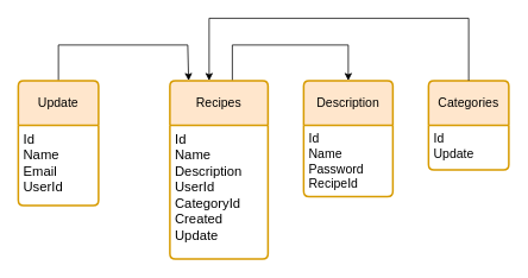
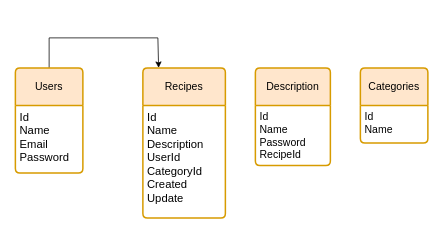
- <mxCell id="12" style="edgeStyle=orthogonalEdgeStyle;rounded=0;orthogonalLoop=1;jettySize=auto;html=1;entryX=0.4;entryY=0;entryDx=0;entryDy=0;entryPerimeter=0;" edge="1" parent="1" source="10" target="6"><mxGeometry relative="1" as="geometry"><Array as="points"><mxPoint x="525" y="20" /><mxPoint x="234" y="20" /></Array></mxGeometry></mxCell>
- <mxCell id="5" style="edgeStyle=orthogonalEdgeStyle;rounded=0;orthogonalLoop=1;jettySize=auto;html=1;entryX=0.5;entryY=0;entryDx=0;entryDy=0;" edge="1" parent="1" source="6" target="8"><mxGeometry relative="1" as="geometry"><Array as="points"><mxPoint x="260" y="50" /><mxPoint x="390" y="50" /></Array></mxGeometry></mxCell>
- <mxCell id="3" value="Update" style="swimlane;childLayout=stackLayout;horizontal=1;startSize=50;horizontalStack=0;rounded=1;fontSize=14;fontStyle=0;strokeWidth=2;resizeParent=0;resizeLast=1;shadow=0;dashed=0;align=center;arcSize=4;whiteSpace=wrap;html=1;fillColor=#ffe6cc;strokeColor=#d79b00;" vertex="1" parent="1"><mxGeometry x="20" y="90" width="90" height="140" as="geometry" /></mxCell>
+ <mxCell id="3" value="Users" style="swimlane;childLayout=stackLayout;horizontal=1;startSize=50;horizontalStack=0;rounded=1;fontSize=14;fontStyle=0;strokeWidth=2;resizeParent=0;resizeLast=1;shadow=0;dashed=0;align=center;arcSize=4;whiteSpace=wrap;html=1;fillColor=#ffe6cc;strokeColor=#d79b00;" vertex="1" parent="1"><mxGeometry x="20" y="90" width="90" height="140" as="geometry" /></mxCell>
- <mxCell id="11" value="&lt;font style=&quot;font-size: 14px;&quot;&gt;Id&lt;/font&gt;&lt;div&gt;&lt;font style=&quot;font-size: 14px;&quot;&gt;Update&lt;/font&gt;&lt;/div&gt;" style="align=left;strokeColor=none;fillColor=none;spacingLeft=4;fontSize=12;verticalAlign=top;resizable=0;rotatable=0;part=1;html=1;" vertex="1" parent="10"><mxGeometry y="50" width="90" height="50" as="geometry" /></mxCell>
+ <mxCell id="11" value="&lt;font style=&quot;font-size: 14px;&quot;&gt;Id&lt;/font&gt;&lt;div&gt;&lt;font style=&quot;font-size: 14px;&quot;&gt;Name&lt;/font&gt;&lt;/div&gt;" style="align=left;strokeColor=none;fillColor=none;spacingLeft=4;fontSize=12;verticalAlign=top;resizable=0;rotatable=0;part=1;html=1;" vertex="1" parent="10"><mxGeometry y="50" width="90" height="50" as="geometry" /></mxCell>
- <mxCell id="4" value="&lt;div style=&quot;text-align: justify;&quot;&gt;&lt;span style=&quot;background-color: initial; text-align: left;&quot;&gt;&lt;font style=&quot;font-size: 15px;&quot;&gt;Id&lt;/font&gt;&lt;/span&gt;&lt;/div&gt;&lt;div style=&quot;text-align: left;&quot;&gt;&lt;font style=&quot;font-size: 15px;&quot;&gt;Name&lt;/font&gt;&lt;/div&gt;&lt;div style=&quot;text-align: left;&quot;&gt;&lt;font style=&quot;font-size: 15px;&quot;&gt;Email&lt;/font&gt;&lt;/div&gt;&lt;div style=&quot;text-align: left;&quot;&gt;&lt;font style=&quot;font-size: 15px;&quot;&gt;UserId&lt;/font&gt;&lt;/div&gt;" style="align=left;strokeColor=none;fillColor=none;spacingLeft=4;fontSize=12;verticalAlign=top;resizable=0;rotatable=0;part=1;html=1;" vertex="1" parent="3"><mxGeometry y="50" width="90" height="90" as="geometry" /></mxCell>
+ <mxCell id="4" value="&lt;div style=&quot;text-align: justify;&quot;&gt;&lt;span style=&quot;background-color: initial; text-align: left;&quot;&gt;&lt;font style=&quot;font-size: 15px;&quot;&gt;Id&lt;/font&gt;&lt;/span&gt;&lt;/div&gt;&lt;div style=&quot;text-align: left;&quot;&gt;&lt;font style=&quot;font-size: 15px;&quot;&gt;Name&lt;/font&gt;&lt;/div&gt;&lt;div style=&quot;text-align: left;&quot;&gt;&lt;font style=&quot;font-size: 15px;&quot;&gt;Email&lt;/font&gt;&lt;/div&gt;&lt;div style=&quot;text-align: left;&quot;&gt;&lt;font style=&quot;font-size: 15px;&quot;&gt;Password&lt;/font&gt;&lt;/div&gt;" style="align=left;strokeColor=none;fillColor=none;spacingLeft=4;fontSize=12;verticalAlign=top;resizable=0;rotatable=0;part=1;html=1;" vertex="1" parent="3"><mxGeometry y="50" width="90" height="90" as="geometry" /></mxCell>
